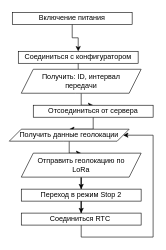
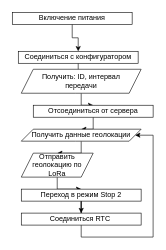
- <mxCell id="11" value="Получить данные геолокации" style="shape=parallelogram;perimeter=parallelogramPerimeter;whiteSpace=wrap;html=1;fixedSize=1;rounded=1;arcSize=0;" parent="1" vertex="1"><mxGeometry x="15" y="215" width="200" height="20" as="geometry" /></mxCell>
+ <mxCell id="11" value="Получить данные геолокации" style="shape=parallelogram;perimeter=parallelogramPerimeter;whiteSpace=wrap;html=1;fixedSize=1;rounded=1;arcSize=0;" parent="1" vertex="1"><mxGeometry x="35" y="215" width="200" height="20" as="geometry" /></mxCell>
- <mxCell id="13" value="Отправить геолокацию по &lt;br&gt;LoRa" style="shape=parallelogram;perimeter=parallelogramPerimeter;whiteSpace=wrap;html=1;fixedSize=1;rounded=1;arcSize=0;" parent="1" vertex="1"><mxGeometry x="35" y="255" width="200" height="40" as="geometry" /></mxCell>
+ <mxCell id="13" value="Отправить геолокацию по &lt;br&gt;LoRa" style="shape=parallelogram;perimeter=parallelogramPerimeter;whiteSpace=wrap;html=1;fixedSize=1;rounded=1;arcSize=0;" parent="1" vertex="1"><mxGeometry x="35" y="255" width="120" height="40" as="geometry" /></mxCell>
